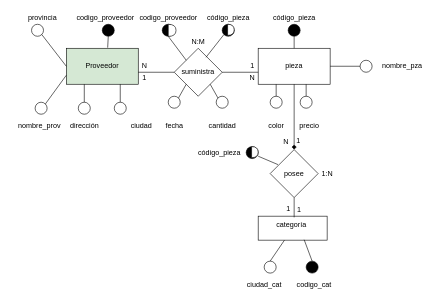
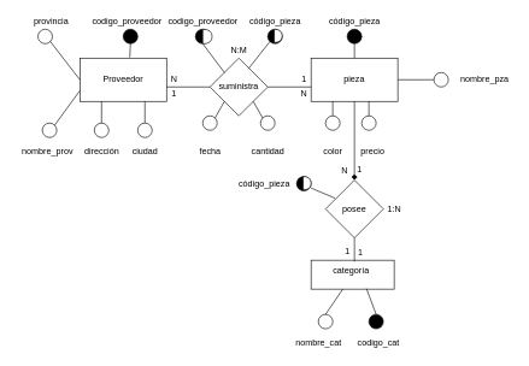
- <mxCell id="2" value="Proveedor" style="whiteSpace=wrap;html=1;fillColor=#d5e8d4;" parent="1" vertex="1"><mxGeometry x="110" y="80" width="120" height="60" as="geometry" /></mxCell>
+ <mxCell id="2" value="Proveedor" style="whiteSpace=wrap;html=1;" parent="1" vertex="1"><mxGeometry x="110" y="80" width="120" height="60" as="geometry" /></mxCell>
- <mxCell id="8" value="ciudad" style="text;html=1;align=center;verticalAlign=middle;resizable=0;points=[];autosize=1;strokeColor=none;fillColor=none;" parent="1" vertex="1"><mxGeometry x="210" y="200" width="50" height="20" as="geometry" /></mxCell>
+ <mxCell id="8" value="ciudad" style="text;html=1;align=center;verticalAlign=middle;resizable=0;points=[];autosize=1;strokeColor=none;fillColor=none;" parent="1" vertex="1"><mxGeometry x="175" y="200" width="50" height="20" as="geometry" /></mxCell>
- <mxCell id="47" value="ciudad_cat" style="text;html=1;align=center;verticalAlign=middle;resizable=0;points=[];autosize=1;strokeColor=none;fillColor=none;" parent="1" vertex="1"><mxGeometry x="400" y="465" width="80" height="20" as="geometry" /></mxCell>
+ <mxCell id="47" value="nombre_cat" style="text;html=1;align=center;verticalAlign=middle;resizable=0;points=[];autosize=1;strokeColor=none;fillColor=none;" parent="1" vertex="1"><mxGeometry x="400" y="465" width="80" height="20" as="geometry" /></mxCell>
